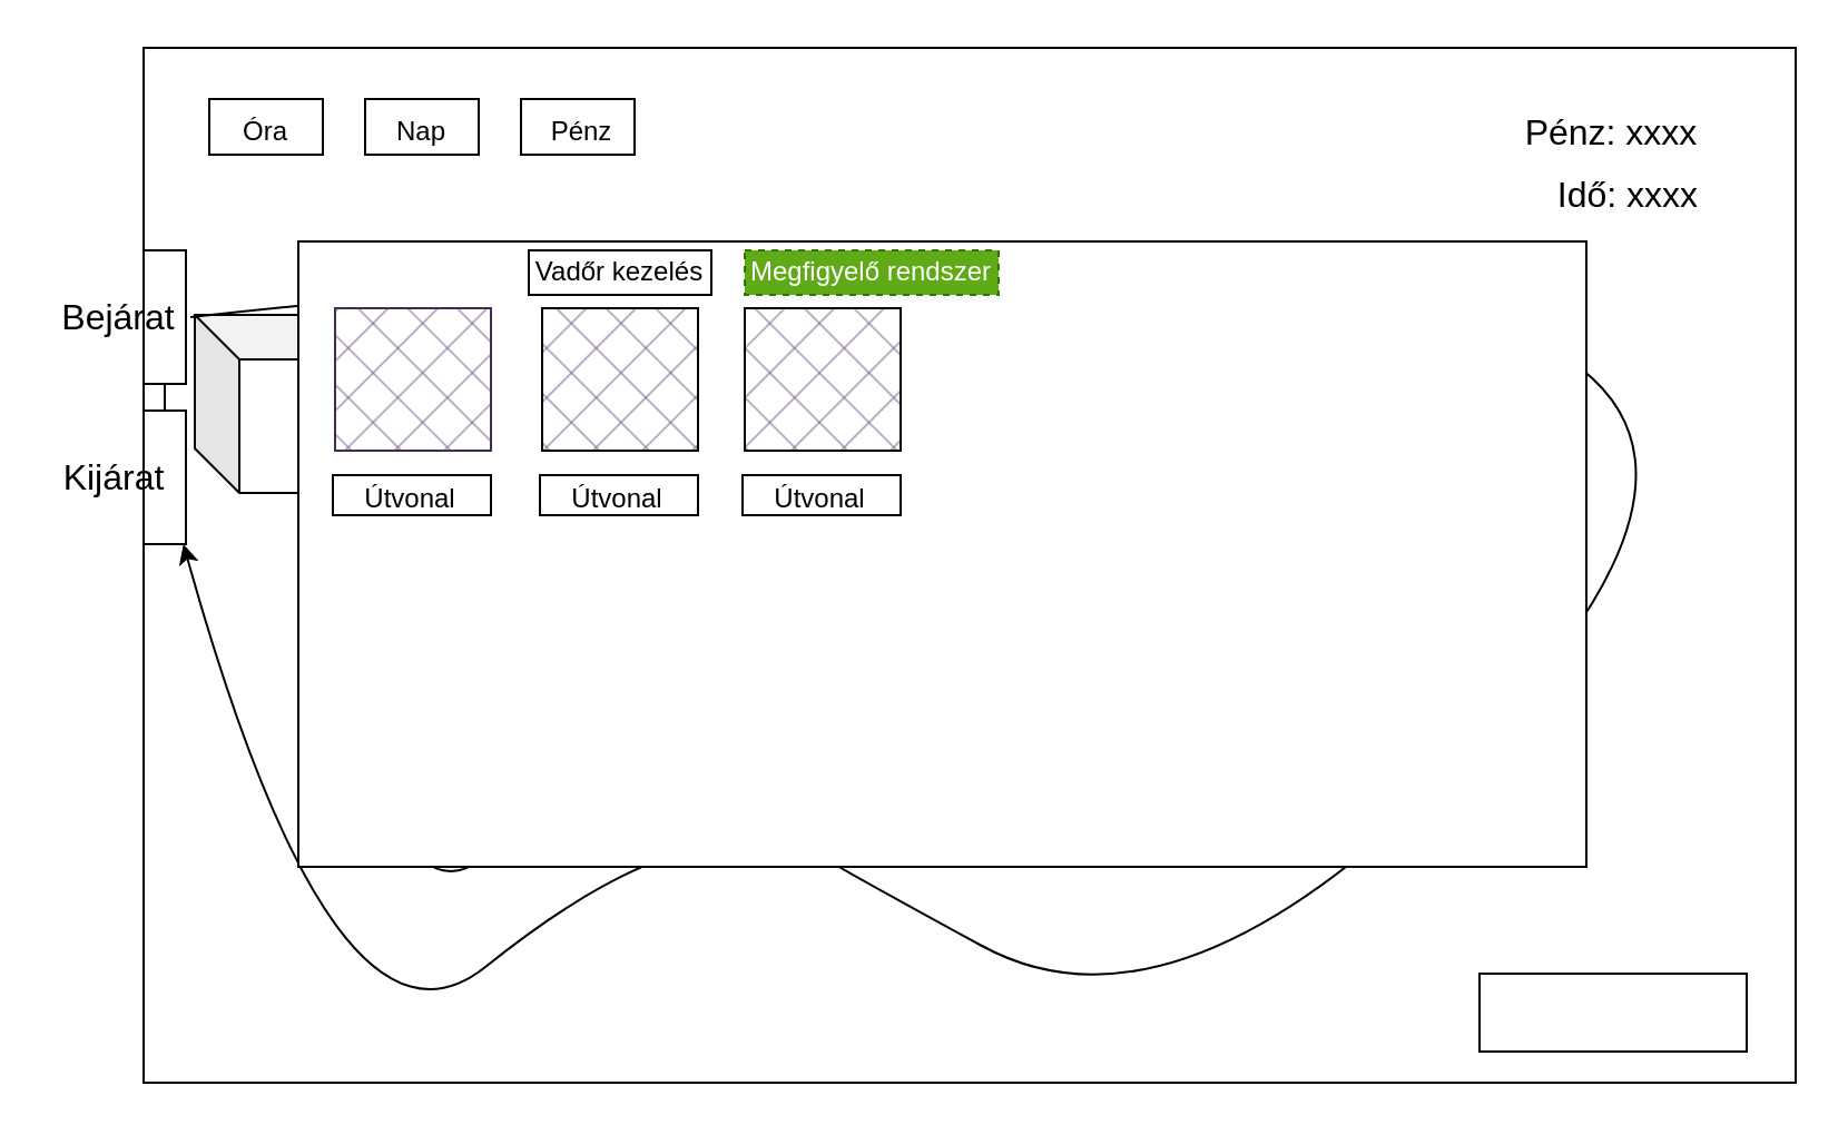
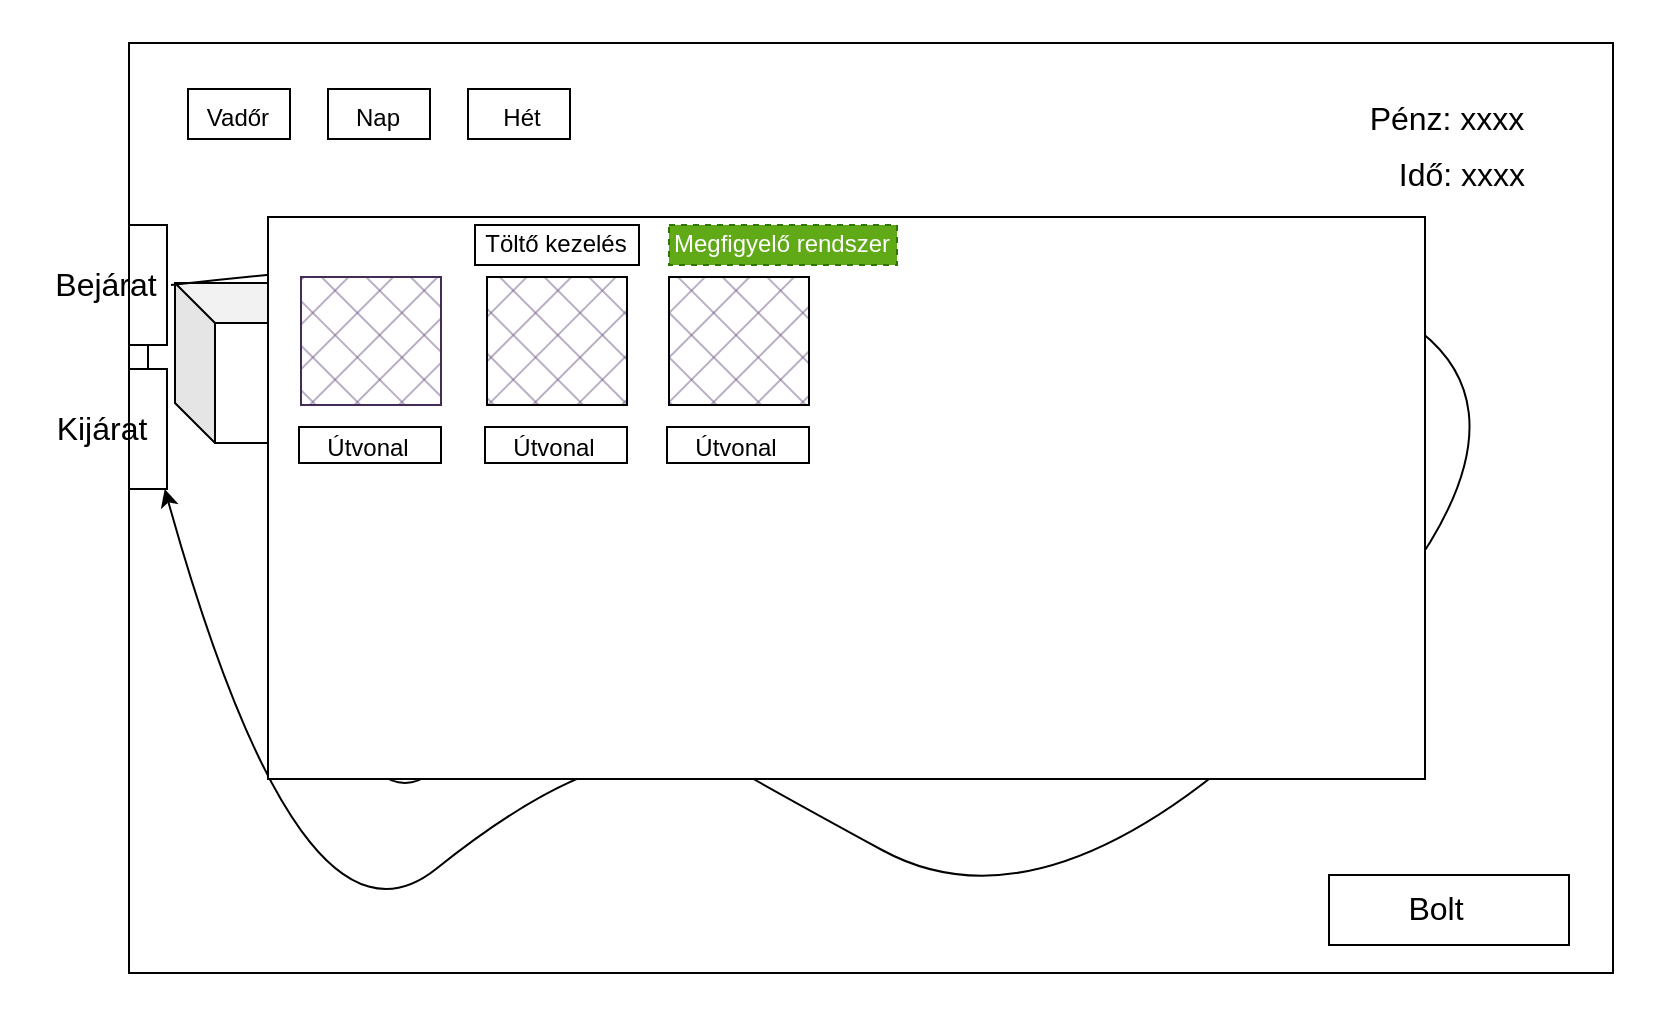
- <mxCell id="8" value="Óra" style="text;html=1;align=center;verticalAlign=middle;whiteSpace=wrap;rounded=0;" parent="1" vertex="1"><mxGeometry x="88.997" y="43.997" width="60" height="30" as="geometry" /></mxCell>
+ <mxCell id="8" value="Vadőr" style="text;html=1;align=center;verticalAlign=middle;whiteSpace=wrap;rounded=0;" parent="1" vertex="1"><mxGeometry x="88.997" y="43.997" width="60" height="30" as="geometry" /></mxCell>
- <mxCell id="10" value="Pénz" style="text;html=1;align=center;verticalAlign=middle;whiteSpace=wrap;rounded=0;" parent="1" vertex="1"><mxGeometry x="231.497" y="43.997" width="60" height="30" as="geometry" /></mxCell>
+ <mxCell id="10" value="Hét" style="text;html=1;align=center;verticalAlign=middle;whiteSpace=wrap;rounded=0;" parent="1" vertex="1"><mxGeometry x="231.497" y="43.997" width="60" height="30" as="geometry" /></mxCell>
- <mxCell id="45" value="&lt;font color=&quot;#000000&quot;&gt;Vadőr kezelés&lt;/font&gt;" style="rounded=0;whiteSpace=wrap;html=1;fillColor=none;fontColor=#ffffff;strokeColor=#000000;" parent="1" vertex="1"><mxGeometry x="236.997" y="111.997" width="82" height="20" as="geometry" /></mxCell>
+ <mxCell id="45" value="&lt;font color=&quot;#000000&quot;&gt;Töltő kezelés&lt;/font&gt;" style="rounded=0;whiteSpace=wrap;html=1;fillColor=none;fontColor=#ffffff;strokeColor=#000000;" parent="1" vertex="1"><mxGeometry x="236.997" y="111.997" width="82" height="20" as="geometry" /></mxCell>
+ <mxCell id="16" value="&lt;font style=&quot;font-size: 16px;&quot;&gt;Bolt&lt;/font&gt;" style="text;html=1;align=center;verticalAlign=middle;whiteSpace=wrap;rounded=0;" parent="1" vertex="1"><mxGeometry x="687.997" y="439.497" width="60" height="30" as="geometry" /></mxCell>
